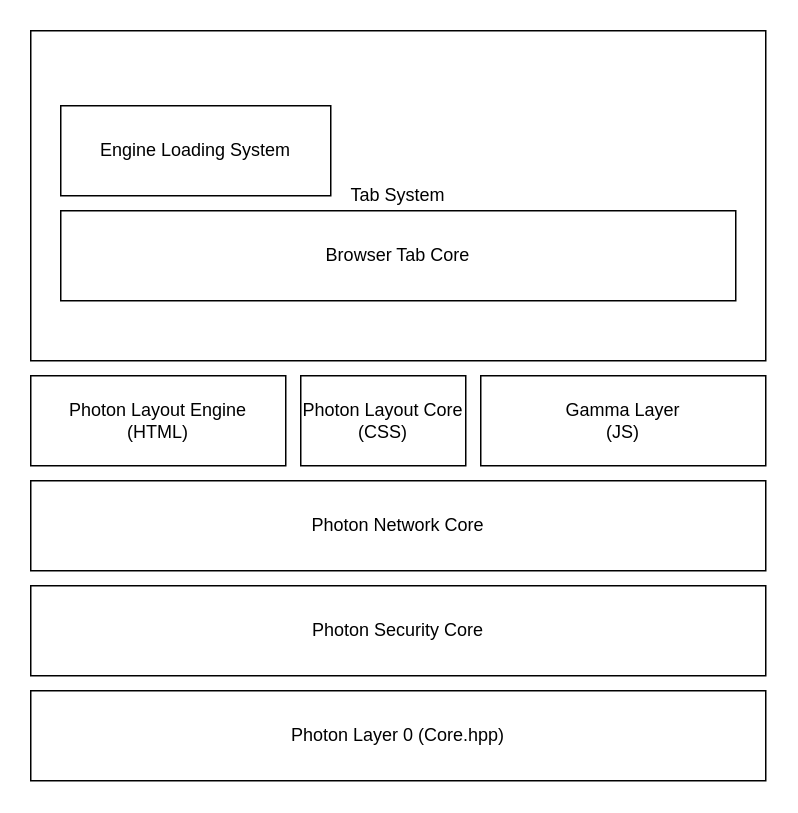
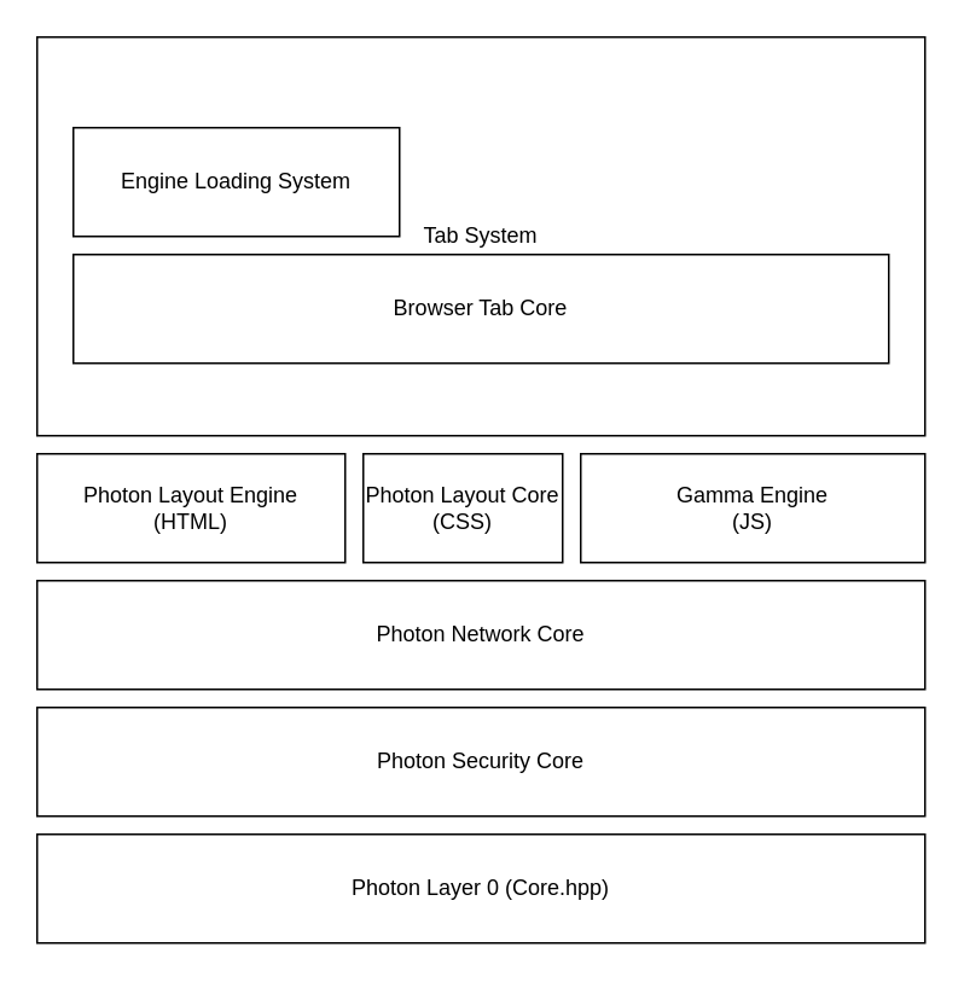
- <mxCell id="6" value="Gamma Layer&lt;div&gt;(JS)&lt;/div&gt;" style="rounded=0;whiteSpace=wrap;html=1;" vertex="1" parent="1"><mxGeometry x="320" y="250" width="190" height="60" as="geometry" /></mxCell>
+ <mxCell id="6" value="Gamma Engine&lt;div&gt;(JS)&lt;/div&gt;" style="rounded=0;whiteSpace=wrap;html=1;" vertex="1" parent="1"><mxGeometry x="320" y="250" width="190" height="60" as="geometry" /></mxCell>
